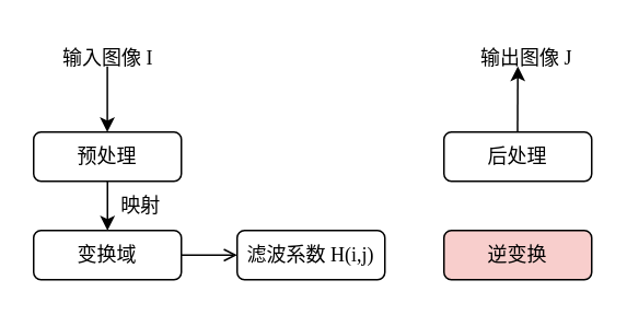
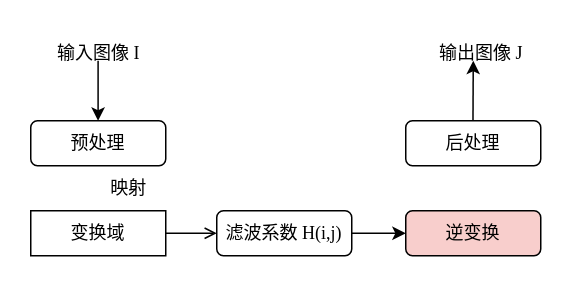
- <mxCell id="2" style="edgeStyle=orthogonalEdgeStyle;rounded=0;orthogonalLoop=1;jettySize=auto;html=1;entryX=0.5;entryY=0;entryDx=0;entryDy=0;" edge="1" parent="1" source="3" target="6"><mxGeometry relative="1" as="geometry" /></mxCell>
- <mxCell id="6" value="变换域" style="rounded=1;whiteSpace=wrap;html=1;" vertex="1" parent="1"><mxGeometry x="20" y="140" width="90" height="30" as="geometry" /></mxCell>
+ <mxCell id="6" value="变换域" style="whiteSpace=wrap;html=1;rounded=0;" vertex="1" parent="1"><mxGeometry x="20" y="140" width="90" height="30" as="geometry" /></mxCell>
+ <mxCell id="9" style="edgeStyle=orthogonalEdgeStyle;rounded=0;orthogonalLoop=1;jettySize=auto;html=1;entryX=0;entryY=0.5;entryDx=0;entryDy=0;" edge="1" parent="1" source="10" target="11"><mxGeometry relative="1" as="geometry" /></mxCell>
